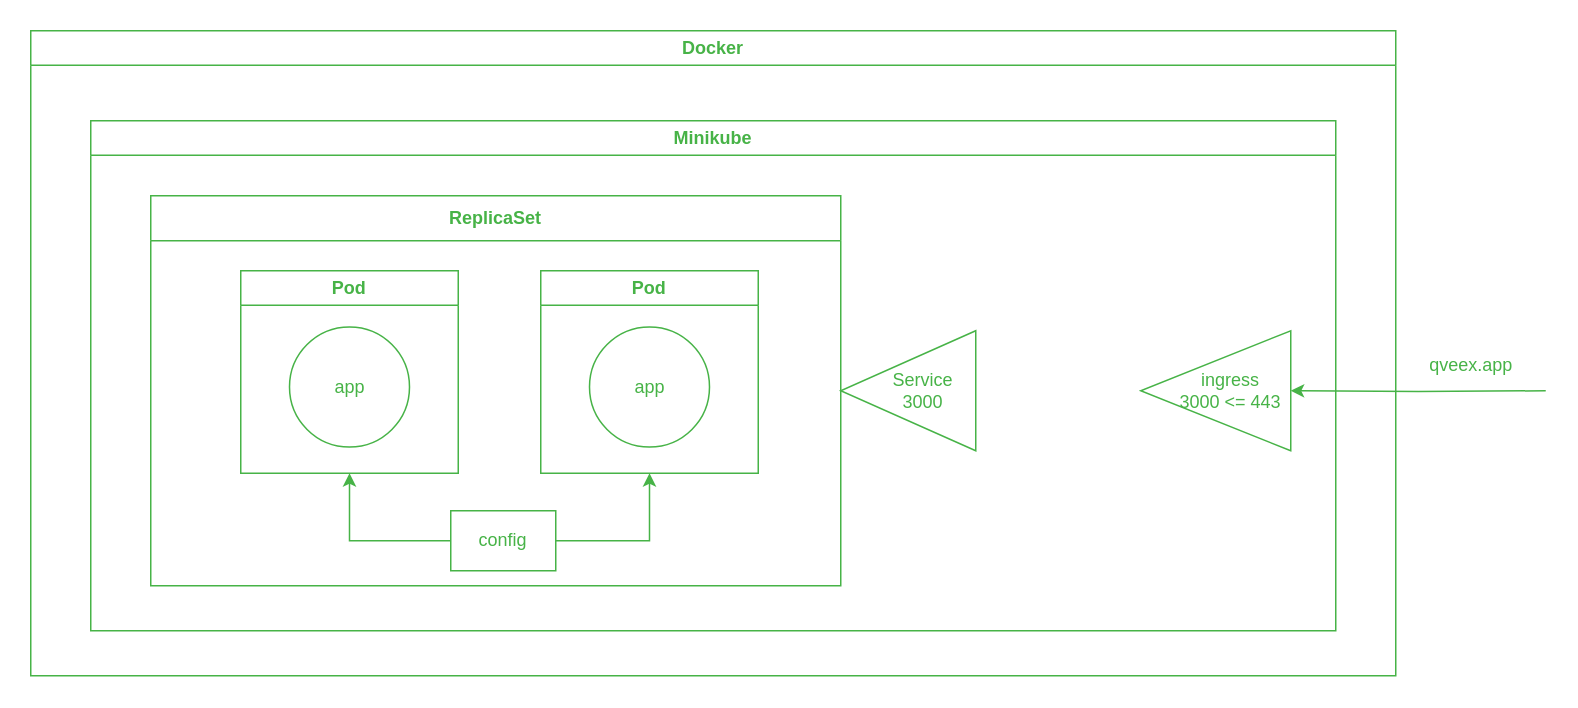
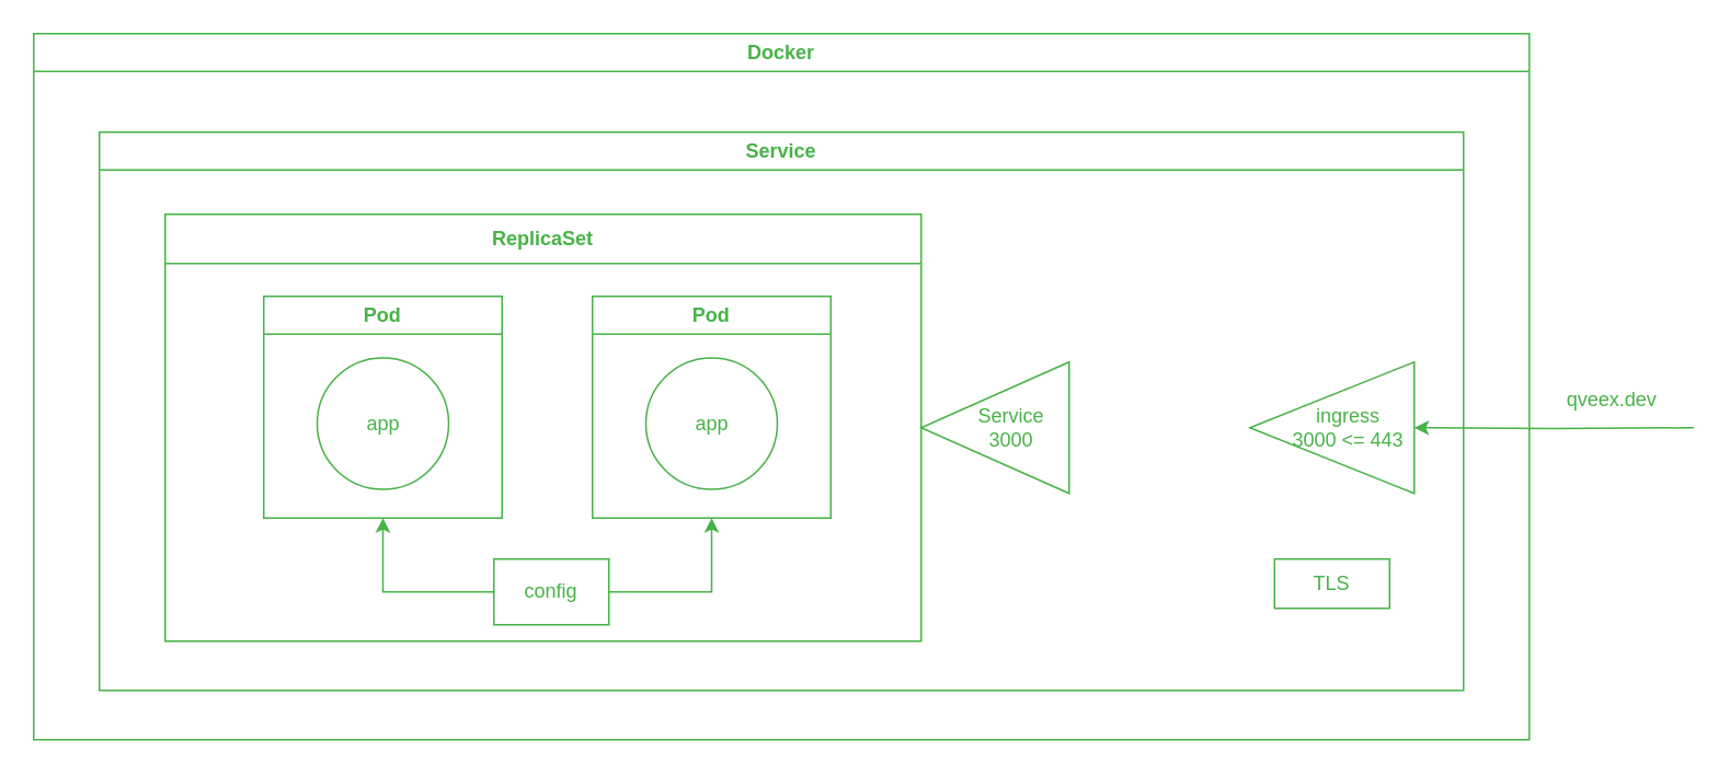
- <mxCell id="3" value="&lt;font color=&quot;#47b347&quot;&gt;Minikube&lt;/font&gt;" style="swimlane;whiteSpace=wrap;html=1;fontColor=#66FF66;strokeColor=#47B347;labelBackgroundColor=none;fillColor=none;" parent="2" vertex="1"><mxGeometry x="40" y="60" width="830" height="340" as="geometry" /></mxCell>
+ <mxCell id="3" value="&lt;font color=&quot;#47b347&quot;&gt;Service&lt;/font&gt;" style="swimlane;whiteSpace=wrap;html=1;fontColor=#66FF66;strokeColor=#47B347;labelBackgroundColor=none;fillColor=none;" parent="2" vertex="1"><mxGeometry x="40" y="60" width="830" height="340" as="geometry" /></mxCell>
- <mxCell id="16" value="qveex.app" style="text;html=1;align=center;verticalAlign=middle;resizable=0;points=[];autosize=1;strokeColor=none;fillColor=none;fontColor=#47B347;" vertex="1" parent="1"><mxGeometry x="940" y="228" width="80" height="30" as="geometry" /></mxCell>
+ <mxCell id="16" value="qveex.dev" style="text;html=1;align=center;verticalAlign=middle;resizable=0;points=[];autosize=1;strokeColor=none;fillColor=none;fontColor=#47B347;" vertex="1" parent="1"><mxGeometry x="940" y="228" width="80" height="30" as="geometry" /></mxCell>
+ <mxCell id="14" value="TLS" style="rounded=0;whiteSpace=wrap;html=1;strokeColor=#47B347;fontColor=#47B347;" vertex="1" parent="3"><mxGeometry x="715" y="260" width="70" height="30" as="geometry" /></mxCell>
